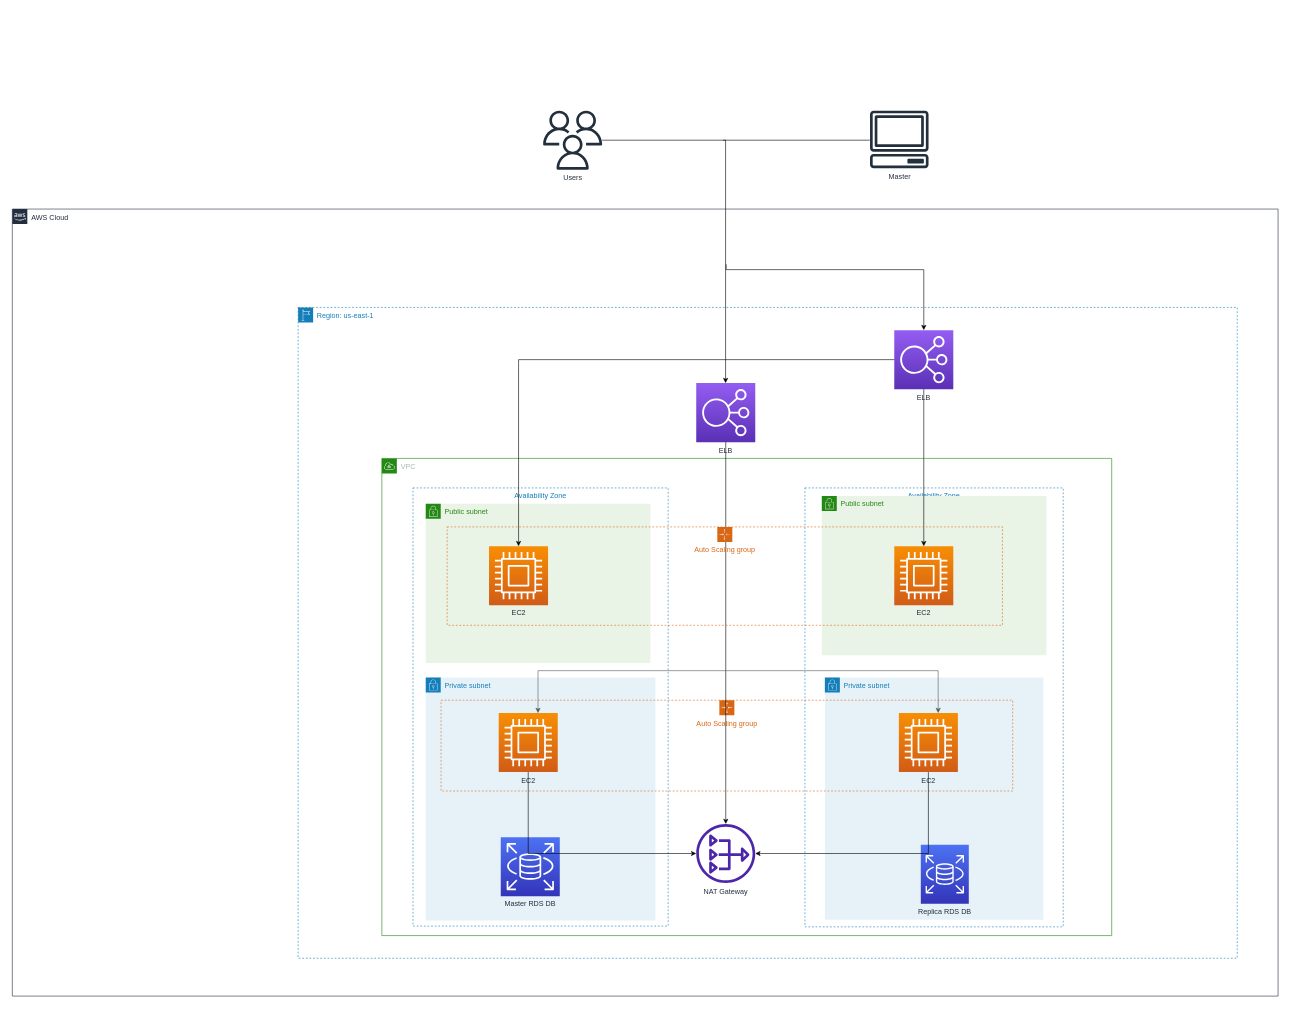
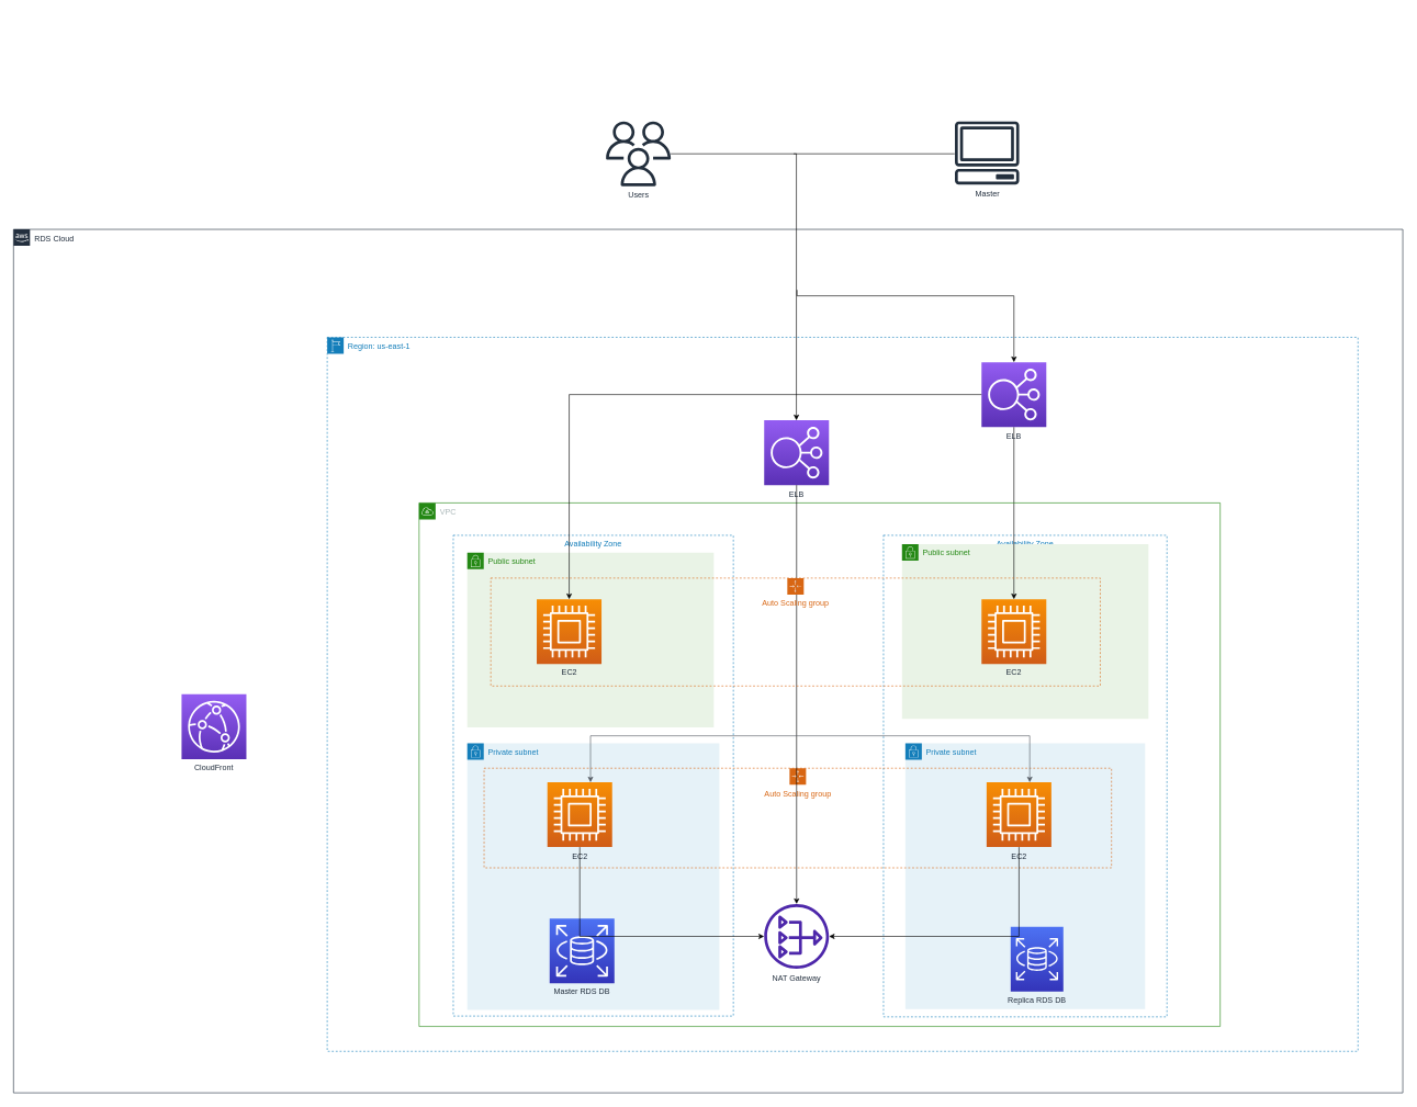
- <mxCell id="10" value="Users" style="sketch=0;outlineConnect=0;fontColor=#232F3E;gradientColor=none;fillColor=#232F3D;strokeColor=none;dashed=0;verticalLabelPosition=bottom;verticalAlign=top;align=center;html=1;fontSize=12;fontStyle=0;aspect=fixed;pointerEvents=1;shape=mxgraph.aws4.users;" parent="9" vertex="1"><mxGeometry y="151.385" width="98.4" height="98.4" as="geometry" /></mxCell>
+ <mxCell id="10" value="Users" style="sketch=0;outlineConnect=0;fontColor=#232F3E;gradientColor=none;fillColor=#232F3D;strokeColor=none;dashed=0;verticalLabelPosition=bottom;verticalAlign=top;align=center;html=1;fontSize=12;fontStyle=0;aspect=fixed;pointerEvents=1;shape=mxgraph.aws4.users;" parent="9" vertex="1"><mxGeometry x="15" y="151.385" width="98.4" height="98.4" as="geometry" /></mxCell>
- <mxCell id="8" value="AWS Cloud" style="points=[[0,0],[0.25,0],[0.5,0],[0.75,0],[1,0],[1,0.25],[1,0.5],[1,0.75],[1,1],[0.75,1],[0.5,1],[0.25,1],[0,1],[0,0.75],[0,0.5],[0,0.25]];outlineConnect=0;gradientColor=none;html=1;whiteSpace=wrap;fontSize=12;fontStyle=0;container=0;pointerEvents=0;collapsible=0;recursiveResize=0;shape=mxgraph.aws4.group;grIcon=mxgraph.aws4.group_aws_cloud_alt;strokeColor=#232F3E;fillColor=none;verticalAlign=top;align=left;spacingLeft=30;fontColor=#232F3E;dashed=0;" parent="1" vertex="1"><mxGeometry x="20" y="348" width="2110" height="1312" as="geometry" /></mxCell>
+ <mxCell id="8" value="RDS Cloud" style="points=[[0,0],[0.25,0],[0.5,0],[0.75,0],[1,0],[1,0.25],[1,0.5],[1,0.75],[1,1],[0.75,1],[0.5,1],[0.25,1],[0,1],[0,0.75],[0,0.5],[0,0.25]];outlineConnect=0;gradientColor=none;html=1;whiteSpace=wrap;fontSize=12;fontStyle=0;container=0;pointerEvents=0;collapsible=0;recursiveResize=0;shape=mxgraph.aws4.group;grIcon=mxgraph.aws4.group_aws_cloud_alt;strokeColor=#232F3E;fillColor=none;verticalAlign=top;align=left;spacingLeft=30;fontColor=#232F3E;dashed=0;" parent="1" vertex="1"><mxGeometry x="20" y="348" width="2110" height="1312" as="geometry" /></mxCell>
+ <mxCell id="18" value="CloudFront" style="sketch=0;points=[[0,0,0],[0.25,0,0],[0.5,0,0],[0.75,0,0],[1,0,0],[0,1,0],[0.25,1,0],[0.5,1,0],[0.75,1,0],[1,1,0],[0,0.25,0],[0,0.5,0],[0,0.75,0],[1,0.25,0],[1,0.5,0],[1,0.75,0]];outlineConnect=0;fontColor=#232F3E;gradientColor=#945DF2;gradientDirection=north;fillColor=#5A30B5;strokeColor=#ffffff;dashed=0;verticalLabelPosition=bottom;verticalAlign=top;align=center;html=1;fontSize=12;fontStyle=0;aspect=fixed;shape=mxgraph.aws4.resourceIcon;resIcon=mxgraph.aws4.cloudfront;" parent="1" vertex="1"><mxGeometry x="275.242" y="1054.462" width="98.4" height="98.4" as="geometry" /></mxCell>
